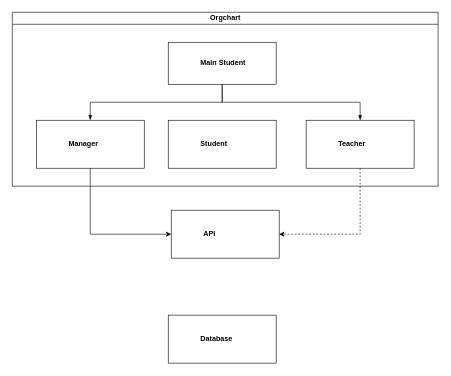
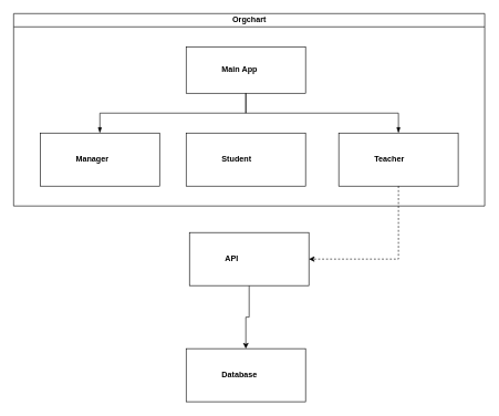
- <mxCell id="3" value="Main Student" style="label;image=https://cdn3.iconfinder.com/data/icons/user-avatars-1/512/users-3-128.png;whiteSpace=wrap;html=1;rounded=0;glass=0;treeMoving=1;treeFolding=1;" parent="2" vertex="1"><mxGeometry x="260" y="50" width="180" height="70" as="geometry" /></mxCell>
+ <mxCell id="3" value="Main App" style="label;image=https://cdn3.iconfinder.com/data/icons/user-avatars-1/512/users-3-128.png;whiteSpace=wrap;html=1;rounded=0;glass=0;treeMoving=1;treeFolding=1;" parent="2" vertex="1"><mxGeometry x="260" y="50" width="180" height="70" as="geometry" /></mxCell>
- <mxCell id="11" style="edgeStyle=orthogonalEdgeStyle;rounded=0;orthogonalLoop=1;jettySize=auto;html=1;entryX=0;entryY=0.5;entryDx=0;entryDy=0;exitX=0.5;exitY=1;exitDx=0;exitDy=0;" parent="1" source="5" target="10" edge="1"><mxGeometry relative="1" as="geometry"><mxPoint x="150" y="380" as="targetPoint" /></mxGeometry></mxCell>
+ <mxCell id="9" value="" style="edgeStyle=orthogonalEdgeStyle;rounded=0;orthogonalLoop=1;jettySize=auto;html=1;" parent="1" source="10" target="13" edge="1"><mxGeometry relative="1" as="geometry" /></mxCell>
